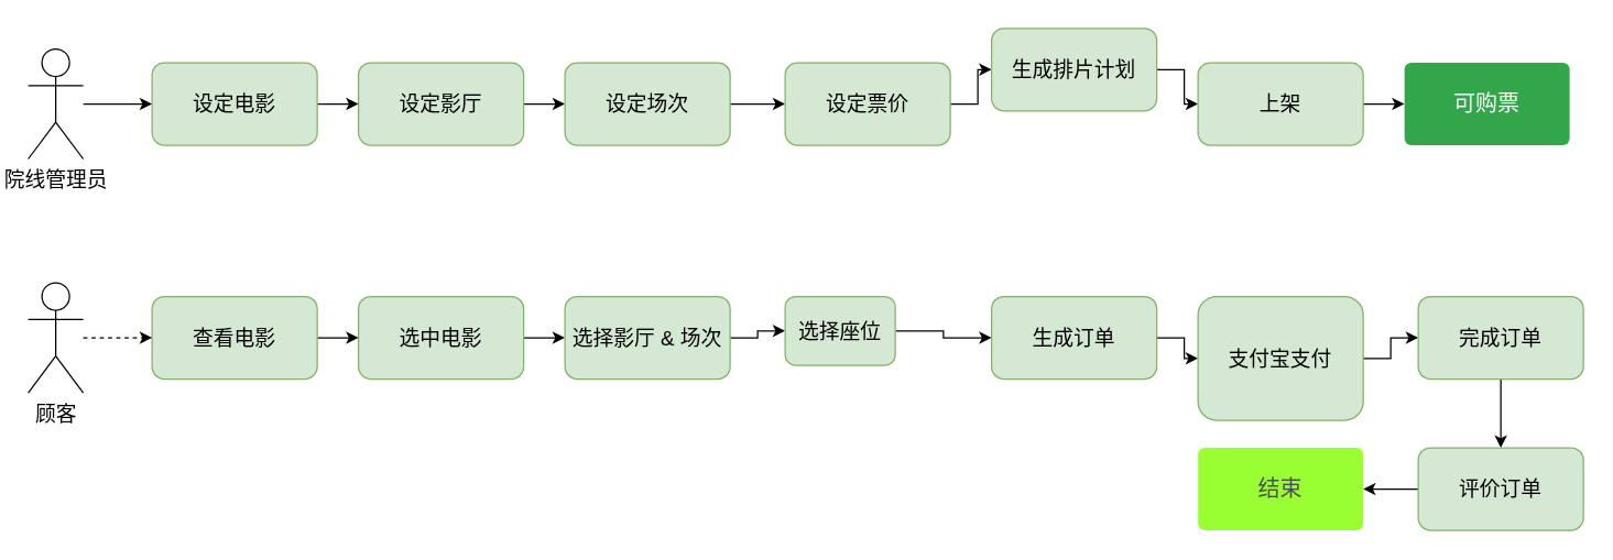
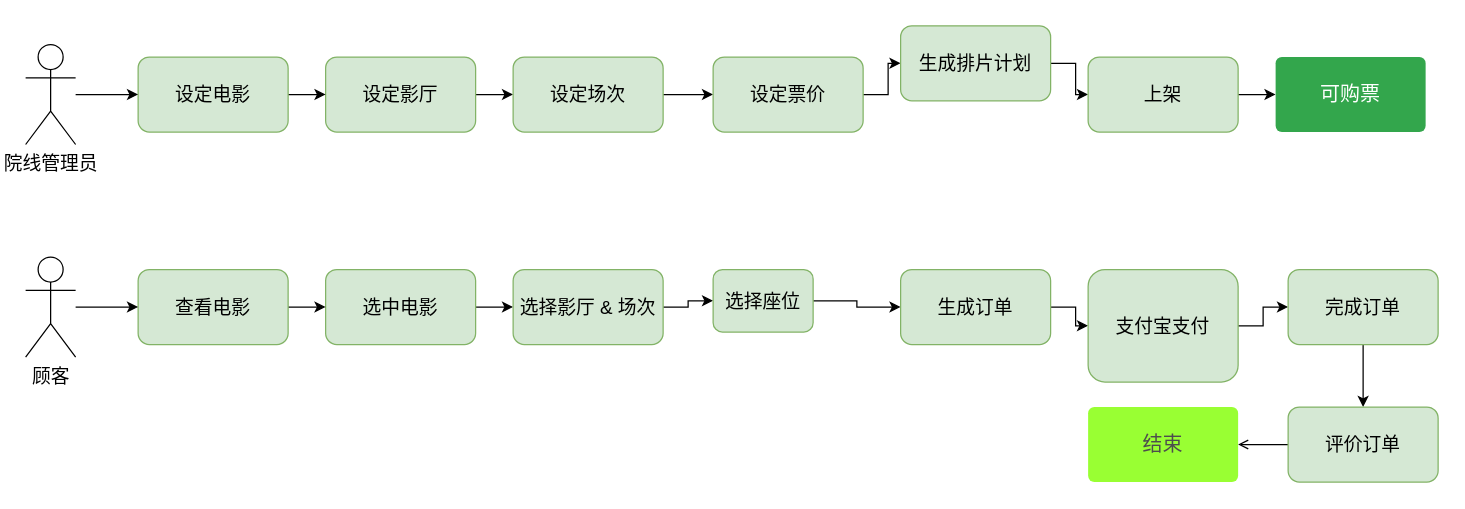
- <mxCell id="29" value="" style="edgeStyle=orthogonalEdgeStyle;rounded=0;orthogonalLoop=1;jettySize=auto;html=1;fontSize=15;dashed=1;" edge="1" parent="1" source="30" target="22"><mxGeometry relative="1" as="geometry" /></mxCell>
+ <mxCell id="29" value="" style="edgeStyle=orthogonalEdgeStyle;rounded=0;orthogonalLoop=1;jettySize=auto;html=1;fontSize=15;" edge="1" parent="1" source="30" target="22"><mxGeometry relative="1" as="geometry" /></mxCell>
- <mxCell id="34" value="" style="edgeStyle=orthogonalEdgeStyle;rounded=0;orthogonalLoop=1;jettySize=auto;html=1;fontSize=15;fontColor=#4D4D4D;" edge="1" parent="1" source="35" target="31"><mxGeometry relative="1" as="geometry" /></mxCell>
+ <mxCell id="34" value="" style="edgeStyle=orthogonalEdgeStyle;rounded=0;orthogonalLoop=1;jettySize=auto;html=1;fontSize=15;fontColor=#4D4D4D;endArrow=open;" edge="1" parent="1" source="35" target="31"><mxGeometry relative="1" as="geometry" /></mxCell>
